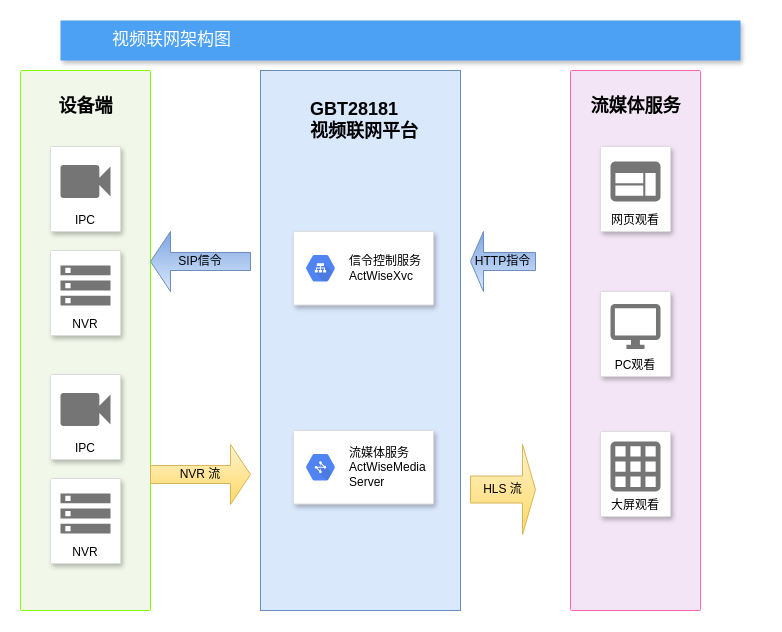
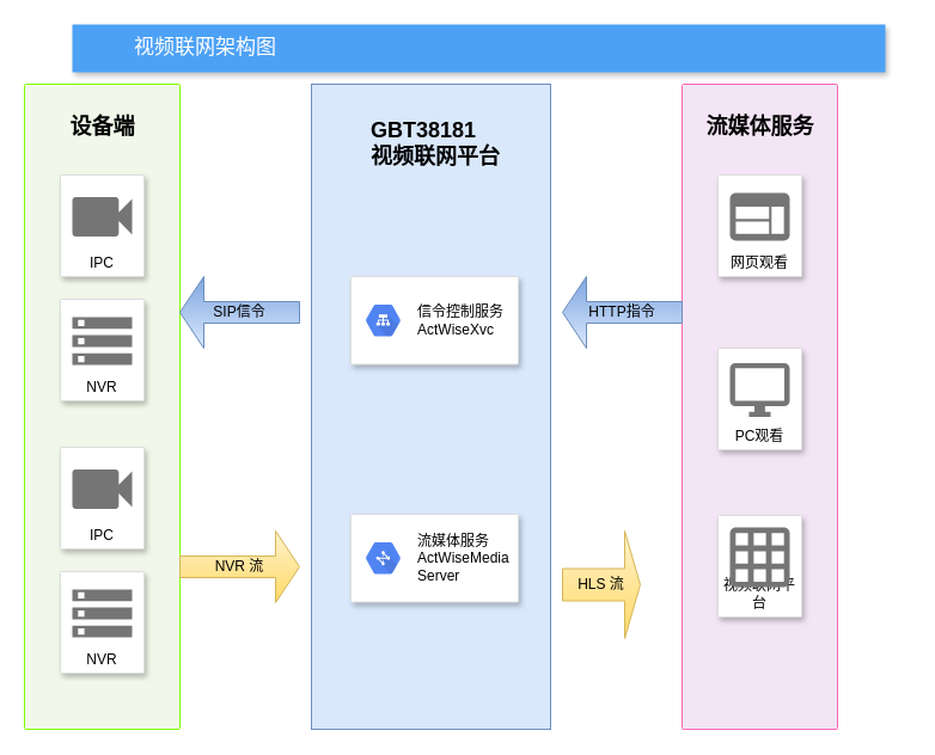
- <mxCell id="2" value="&lt;p style=&quot;font-size: 18px&quot;&gt;&lt;b&gt;GBT28181&lt;br&gt;&lt;span&gt;视频联网平台&lt;/span&gt;&lt;/b&gt;&lt;/p&gt;" style="fillColor=#dae8fc;strokeColor=#6c8ebf;shadow=0;fontSize=14;align=left;spacing=10;9E9E9E;verticalAlign=top;spacingTop=-4;fontStyle=0;spacingLeft=40;html=1;container=0;" parent="1" vertex="1"><mxGeometry x="260" y="70" width="200" height="540" as="geometry" /></mxCell>
+ <mxCell id="2" value="&lt;p style=&quot;font-size: 18px&quot;&gt;&lt;b&gt;GBT38181&lt;br&gt;&lt;span&gt;视频联网平台&lt;/span&gt;&lt;/b&gt;&lt;/p&gt;" style="fillColor=#dae8fc;strokeColor=#6c8ebf;shadow=0;fontSize=14;align=left;spacing=10;9E9E9E;verticalAlign=top;spacingTop=-4;fontStyle=0;spacingLeft=40;html=1;container=0;" parent="1" vertex="1"><mxGeometry x="260" y="70" width="200" height="540" as="geometry" /></mxCell>
- <mxCell id="27" value="HTTP指令" style="shape=singleArrow;direction=west;whiteSpace=wrap;html=1;strokeColor=#6c8ebf;fillColor=#dae8fc;gradientColor=#7ea6e0;" parent="1" vertex="1"><mxGeometry x="470" y="231" width="65" height="60" as="geometry" /></mxCell>
+ <mxCell id="27" value="HTTP指令" style="shape=singleArrow;direction=west;whiteSpace=wrap;html=1;strokeColor=#6c8ebf;fillColor=#dae8fc;gradientColor=#7ea6e0;" parent="1" vertex="1"><mxGeometry x="470" y="231" width="100" height="60" as="geometry" /></mxCell>
- <mxCell id="20" value="大屏观看" style="strokeColor=#dddddd;shadow=1;strokeWidth=1;rounded=1;absoluteArcSize=1;arcSize=2;labelPosition=center;verticalLabelPosition=middle;align=center;verticalAlign=bottom;spacingLeft=0;fontColor=#000000;fontSize=12;whiteSpace=wrap;spacingBottom=2;" parent="1" vertex="1"><mxGeometry x="600" y="431" width="70" height="85" as="geometry" /></mxCell>
+ <mxCell id="20" value="视频联网平台" style="strokeColor=#dddddd;shadow=1;strokeWidth=1;rounded=1;absoluteArcSize=1;arcSize=2;labelPosition=center;verticalLabelPosition=middle;align=center;verticalAlign=bottom;spacingLeft=0;fontColor=#000000;fontSize=12;whiteSpace=wrap;spacingBottom=2;" parent="1" vertex="1"><mxGeometry x="600" y="431" width="70" height="85" as="geometry" /></mxCell>
